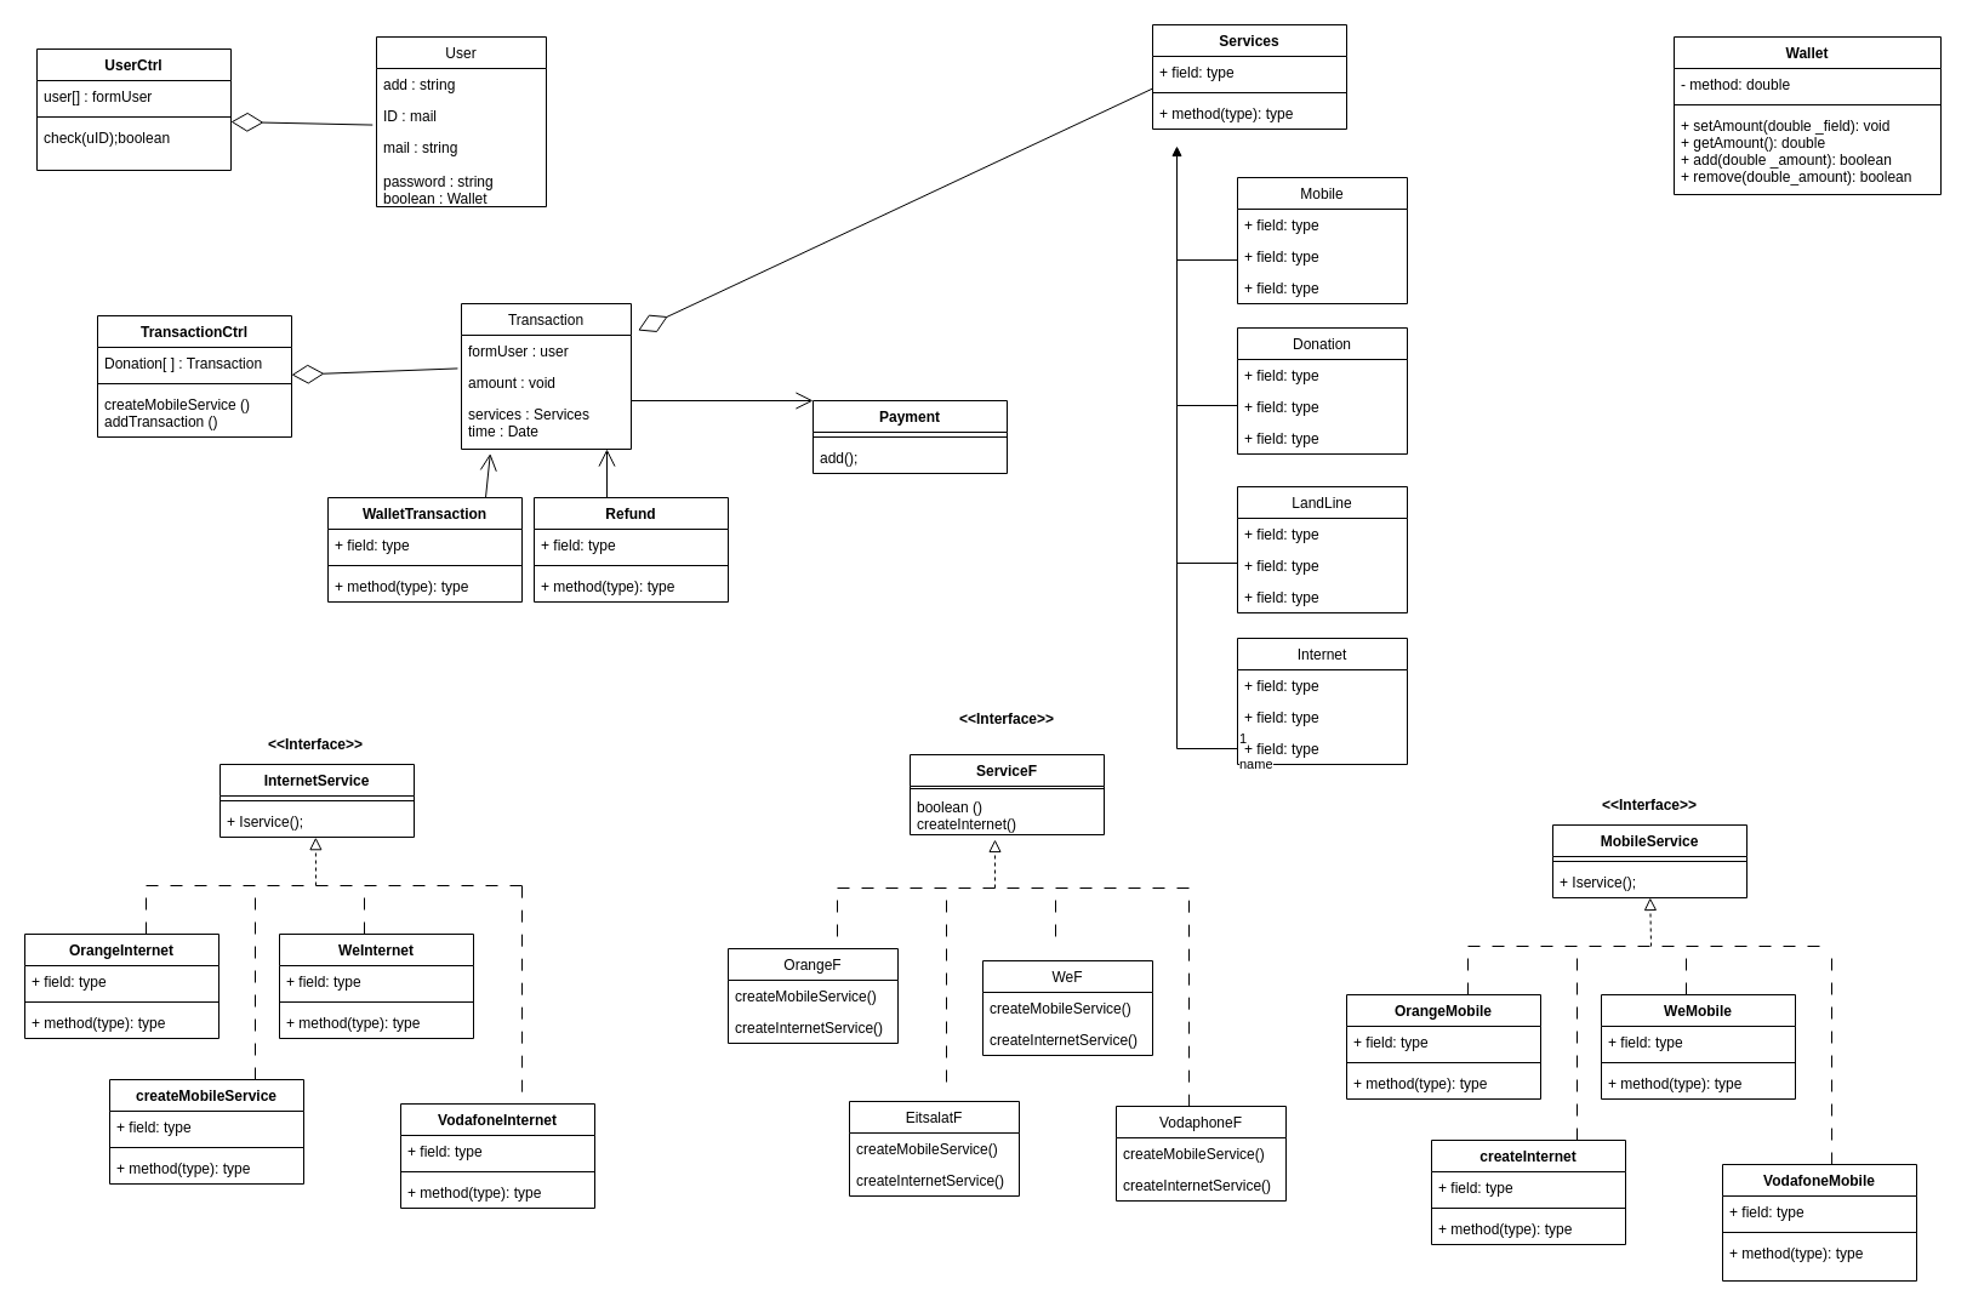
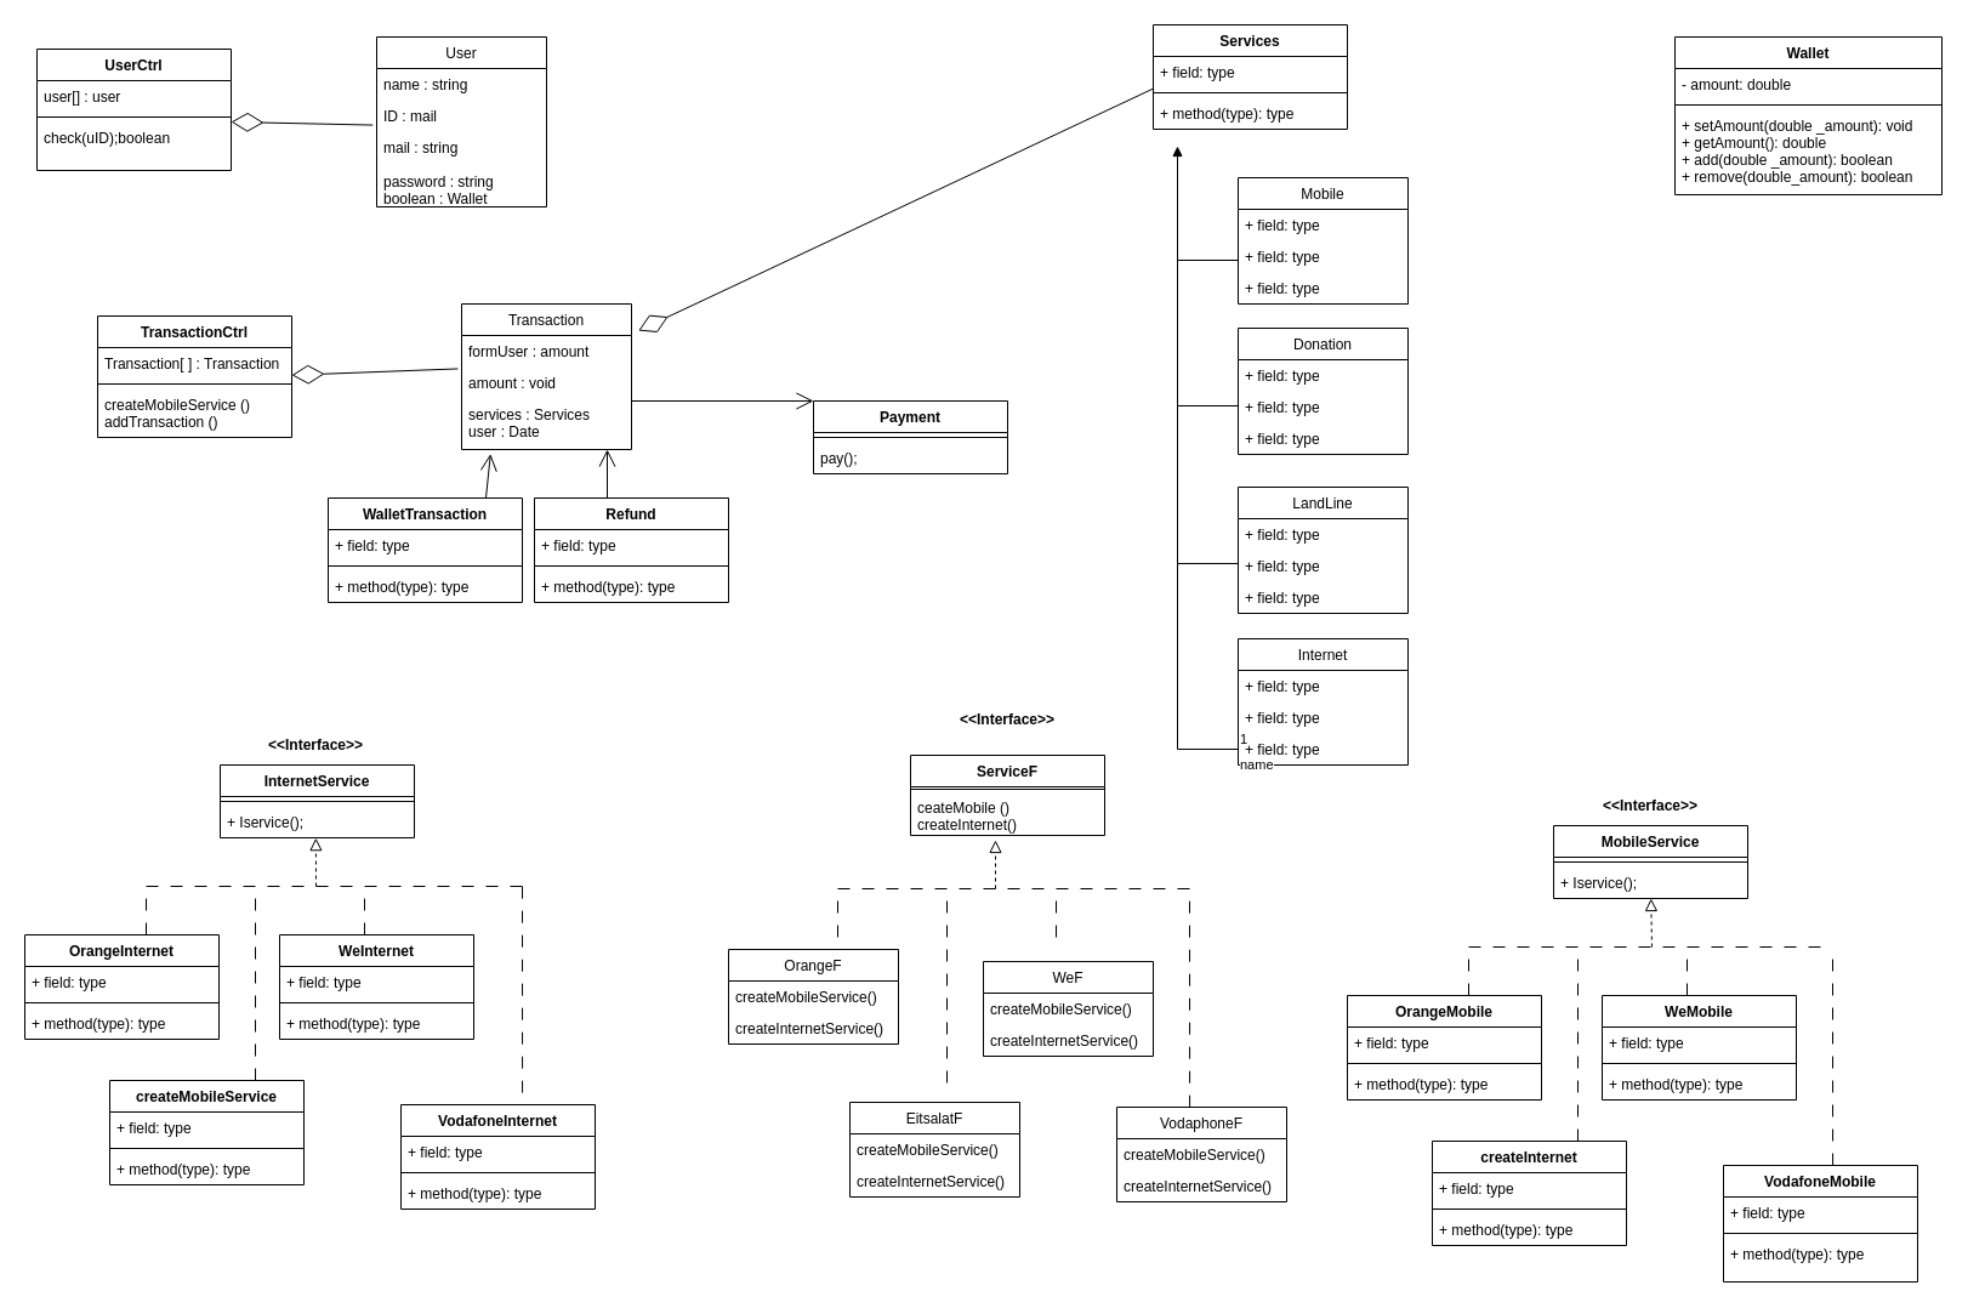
- <mxCell id="3" value="add : string" style="text;strokeColor=none;fillColor=none;align=left;verticalAlign=top;spacingLeft=4;spacingRight=4;overflow=hidden;rotatable=0;points=[[0,0.5],[1,0.5]];portConstraint=eastwest;" parent="2" vertex="1"><mxGeometry y="26" width="140" height="26" as="geometry" /></mxCell>
+ <mxCell id="3" value="name : string" style="text;strokeColor=none;fillColor=none;align=left;verticalAlign=top;spacingLeft=4;spacingRight=4;overflow=hidden;rotatable=0;points=[[0,0.5],[1,0.5]];portConstraint=eastwest;" parent="2" vertex="1"><mxGeometry y="26" width="140" height="26" as="geometry" /></mxCell>
- <mxCell id="135" value="- method: double" style="text;strokeColor=none;fillColor=none;align=left;verticalAlign=top;spacingLeft=4;spacingRight=4;overflow=hidden;rotatable=0;points=[[0,0.5],[1,0.5]];portConstraint=eastwest;" vertex="1" parent="134"><mxGeometry y="26" width="220" height="26" as="geometry" /></mxCell>
+ <mxCell id="135" value="- amount: double" style="text;strokeColor=none;fillColor=none;align=left;verticalAlign=top;spacingLeft=4;spacingRight=4;overflow=hidden;rotatable=0;points=[[0,0.5],[1,0.5]];portConstraint=eastwest;" vertex="1" parent="134"><mxGeometry y="26" width="220" height="26" as="geometry" /></mxCell>
- <mxCell id="89" value="user[] : formUser" style="text;strokeColor=none;fillColor=none;align=left;verticalAlign=top;spacingLeft=4;spacingRight=4;overflow=hidden;rotatable=0;points=[[0,0.5],[1,0.5]];portConstraint=eastwest;" parent="88" vertex="1"><mxGeometry y="26" width="160" height="26" as="geometry" /></mxCell>
+ <mxCell id="89" value="user[] : user" style="text;strokeColor=none;fillColor=none;align=left;verticalAlign=top;spacingLeft=4;spacingRight=4;overflow=hidden;rotatable=0;points=[[0,0.5],[1,0.5]];portConstraint=eastwest;" parent="88" vertex="1"><mxGeometry y="26" width="160" height="26" as="geometry" /></mxCell>
- <mxCell id="137" value="+ setAmount(double _field): void&#10;+ getAmount(): double&#10;+ add(double _amount): boolean &#10;+ remove(double_amount): boolean" style="text;strokeColor=none;fillColor=none;align=left;verticalAlign=top;spacingLeft=4;spacingRight=4;overflow=hidden;rotatable=0;points=[[0,0.5],[1,0.5]];portConstraint=eastwest;" vertex="1" parent="134"><mxGeometry y="60" width="220" height="70" as="geometry" /></mxCell>
+ <mxCell id="137" value="+ setAmount(double _amount): void&#10;+ getAmount(): double&#10;+ add(double _amount): boolean &#10;+ remove(double_amount): boolean" style="text;strokeColor=none;fillColor=none;align=left;verticalAlign=top;spacingLeft=4;spacingRight=4;overflow=hidden;rotatable=0;points=[[0,0.5],[1,0.5]];portConstraint=eastwest;" vertex="1" parent="134"><mxGeometry y="60" width="220" height="70" as="geometry" /></mxCell>
- <mxCell id="11" value="formUser : user" style="text;strokeColor=none;fillColor=none;align=left;verticalAlign=top;spacingLeft=4;spacingRight=4;overflow=hidden;rotatable=0;points=[[0,0.5],[1,0.5]];portConstraint=eastwest;" parent="10" vertex="1"><mxGeometry y="26" width="140" height="26" as="geometry" /></mxCell>
+ <mxCell id="11" value="formUser : amount" style="text;strokeColor=none;fillColor=none;align=left;verticalAlign=top;spacingLeft=4;spacingRight=4;overflow=hidden;rotatable=0;points=[[0,0.5],[1,0.5]];portConstraint=eastwest;" parent="10" vertex="1"><mxGeometry y="26" width="140" height="26" as="geometry" /></mxCell>
- <mxCell id="7" value="Donation[ ] : Transaction" style="text;strokeColor=none;fillColor=none;align=left;verticalAlign=top;spacingLeft=4;spacingRight=4;overflow=hidden;rotatable=0;points=[[0,0.5],[1,0.5]];portConstraint=eastwest;" parent="6" vertex="1"><mxGeometry y="26" width="160" height="26" as="geometry" /></mxCell>
+ <mxCell id="7" value="Transaction[ ] : Transaction" style="text;strokeColor=none;fillColor=none;align=left;verticalAlign=top;spacingLeft=4;spacingRight=4;overflow=hidden;rotatable=0;points=[[0,0.5],[1,0.5]];portConstraint=eastwest;" parent="6" vertex="1"><mxGeometry y="26" width="160" height="26" as="geometry" /></mxCell>
- <mxCell id="13" value="services : Services&#10;time : Date" style="text;strokeColor=none;fillColor=none;align=left;verticalAlign=top;spacingLeft=4;spacingRight=4;overflow=hidden;rotatable=0;points=[[0,0.5],[1,0.5]];portConstraint=eastwest;" parent="10" vertex="1"><mxGeometry y="78" width="140" height="42" as="geometry" /></mxCell>
+ <mxCell id="13" value="services : Services&#10;user : Date" style="text;strokeColor=none;fillColor=none;align=left;verticalAlign=top;spacingLeft=4;spacingRight=4;overflow=hidden;rotatable=0;points=[[0,0.5],[1,0.5]];portConstraint=eastwest;" parent="10" vertex="1"><mxGeometry y="78" width="140" height="42" as="geometry" /></mxCell>
- <mxCell id="99" value="add();" style="text;strokeColor=none;fillColor=none;align=left;verticalAlign=top;spacingLeft=4;spacingRight=4;overflow=hidden;rotatable=0;points=[[0,0.5],[1,0.5]];portConstraint=eastwest;" parent="97" vertex="1"><mxGeometry y="34" width="160" height="26" as="geometry" /></mxCell>
+ <mxCell id="99" value="pay();" style="text;strokeColor=none;fillColor=none;align=left;verticalAlign=top;spacingLeft=4;spacingRight=4;overflow=hidden;rotatable=0;points=[[0,0.5],[1,0.5]];portConstraint=eastwest;" parent="97" vertex="1"><mxGeometry y="34" width="160" height="26" as="geometry" /></mxCell>
- <mxCell id="68" value="boolean ()&#10;createInternet()" style="text;strokeColor=none;fillColor=none;align=left;verticalAlign=top;spacingLeft=4;spacingRight=4;overflow=hidden;rotatable=0;points=[[0,0.5],[1,0.5]];portConstraint=eastwest;" parent="66" vertex="1"><mxGeometry y="30" width="160" height="36" as="geometry" /></mxCell>
+ <mxCell id="68" value="ceateMobile ()&#10;createInternet()" style="text;strokeColor=none;fillColor=none;align=left;verticalAlign=top;spacingLeft=4;spacingRight=4;overflow=hidden;rotatable=0;points=[[0,0.5],[1,0.5]];portConstraint=eastwest;" parent="66" vertex="1"><mxGeometry y="30" width="160" height="36" as="geometry" /></mxCell>
